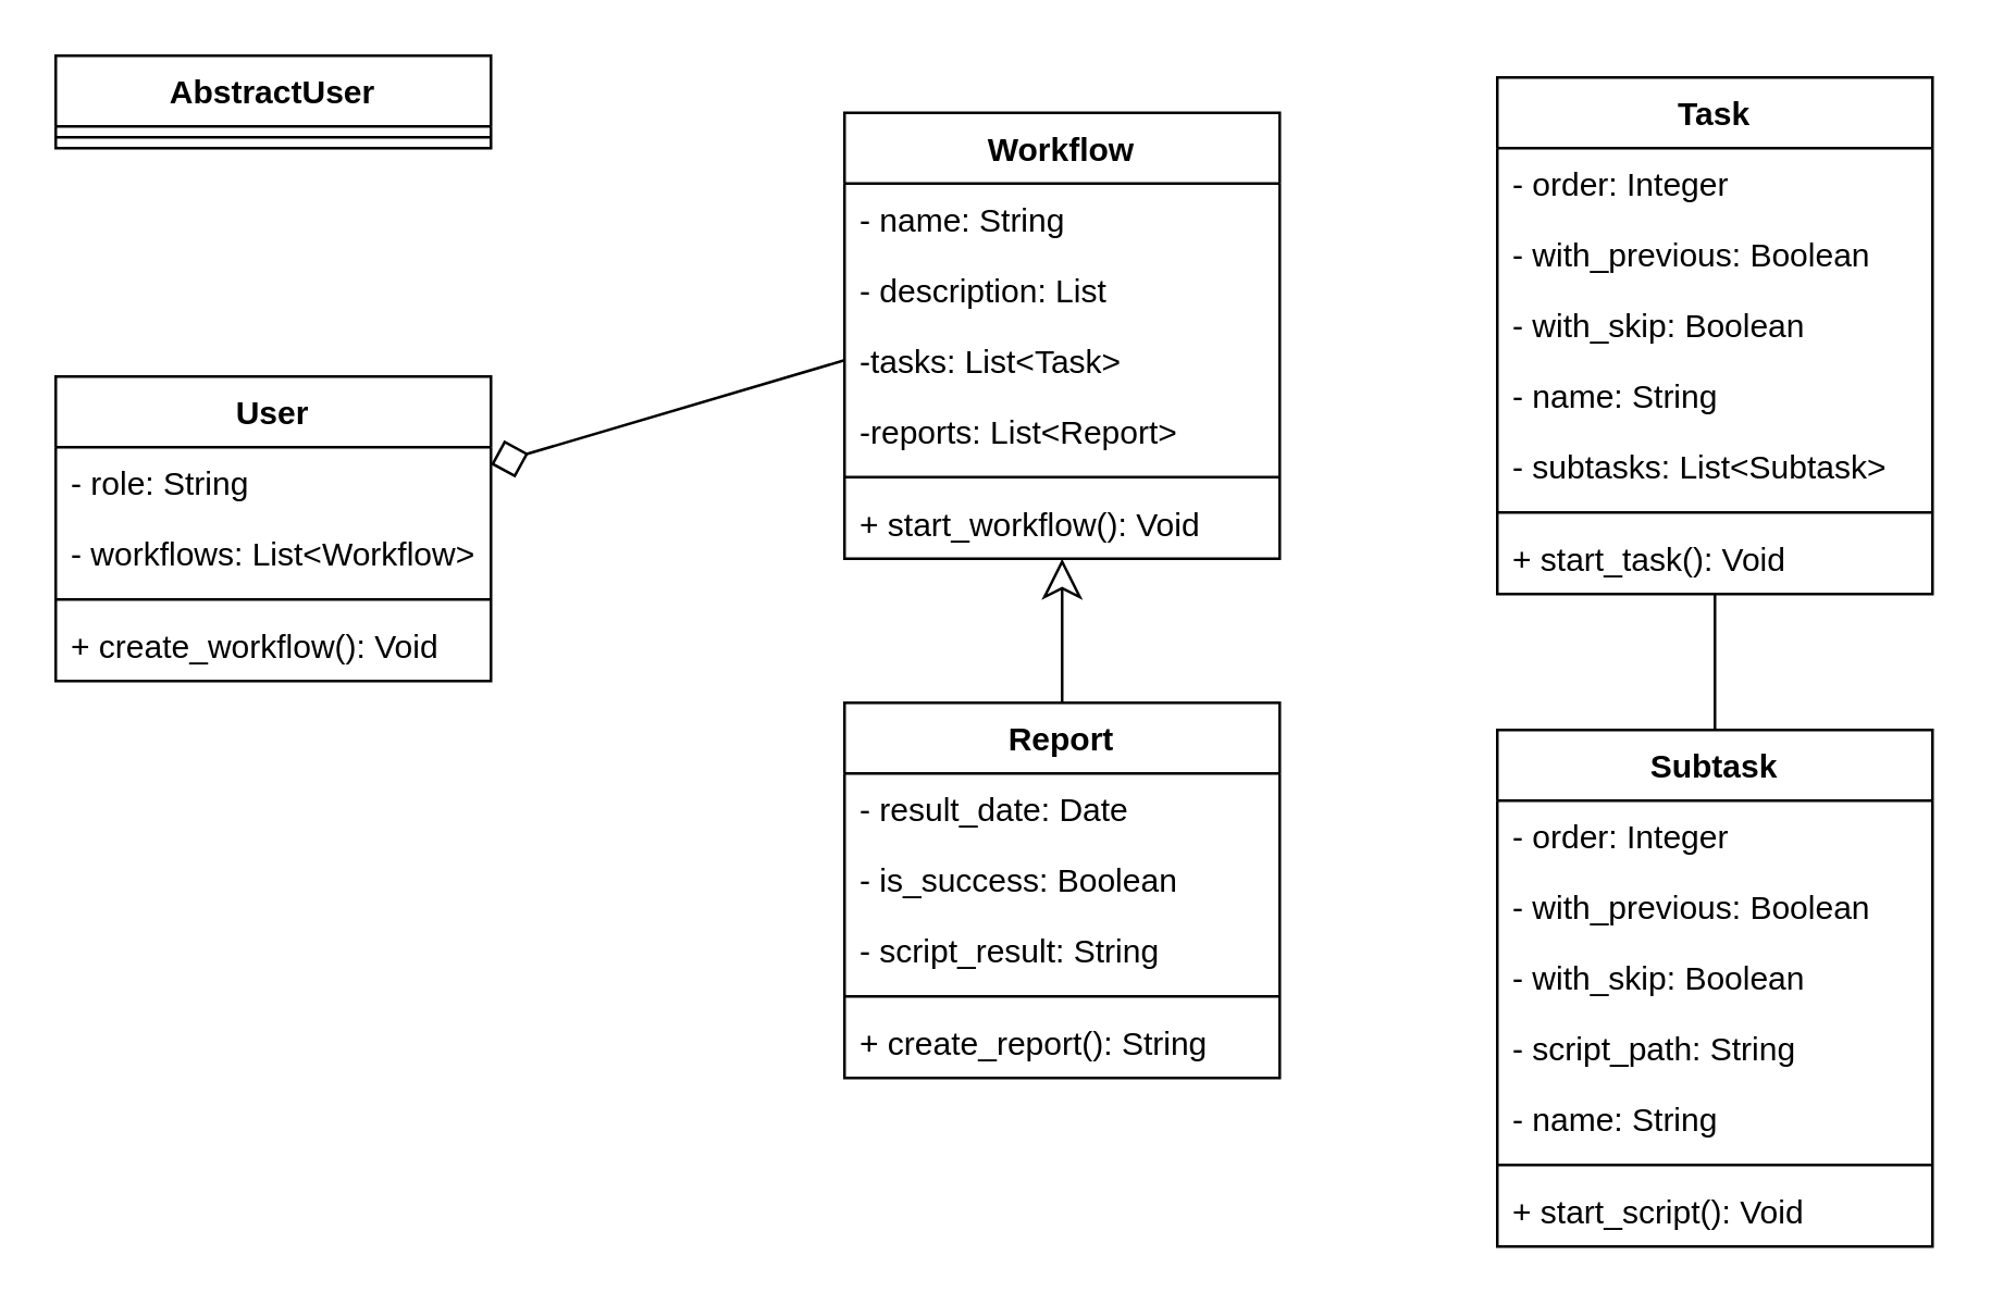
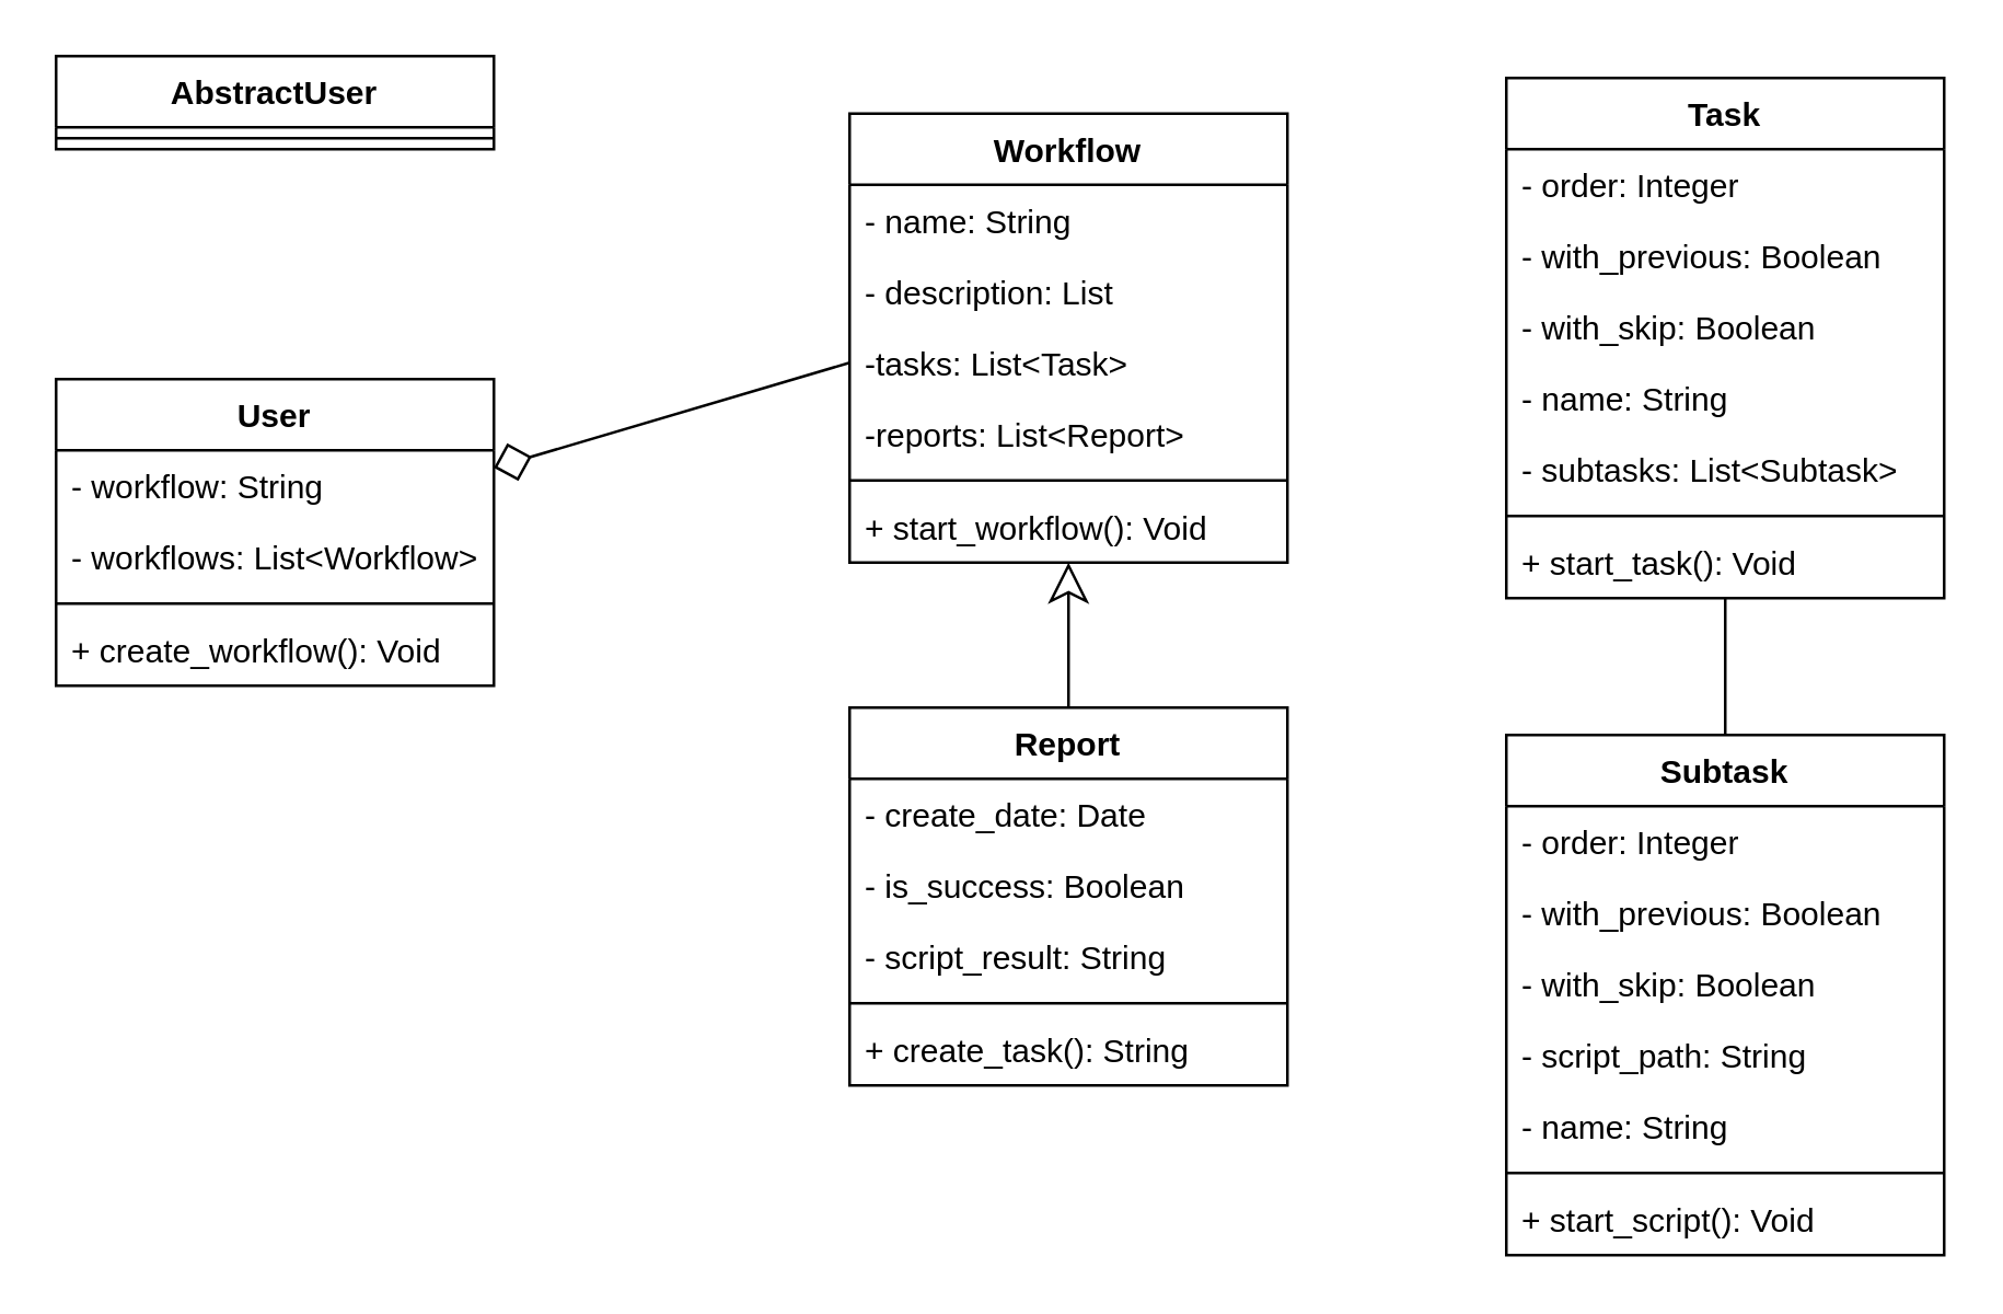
- <mxCell id="27" value="- role: String" style="text;strokeColor=none;fillColor=none;align=left;verticalAlign=top;spacingLeft=4;spacingRight=4;overflow=hidden;rotatable=0;points=[[0,0.5],[1,0.5]];portConstraint=eastwest;" vertex="1" parent="26"><mxGeometry y="26" width="160" height="26" as="geometry" /></mxCell>
+ <mxCell id="27" value="- workflow: String" style="text;strokeColor=none;fillColor=none;align=left;verticalAlign=top;spacingLeft=4;spacingRight=4;overflow=hidden;rotatable=0;points=[[0,0.5],[1,0.5]];portConstraint=eastwest;" vertex="1" parent="26"><mxGeometry y="26" width="160" height="26" as="geometry" /></mxCell>
- <mxCell id="21" value="- result_date: Date" style="text;strokeColor=none;fillColor=none;align=left;verticalAlign=top;spacingLeft=4;spacingRight=4;overflow=hidden;rotatable=0;points=[[0,0.5],[1,0.5]];portConstraint=eastwest;" vertex="1" parent="20"><mxGeometry y="26" width="160" height="26" as="geometry" /></mxCell>
+ <mxCell id="21" value="- create_date: Date" style="text;strokeColor=none;fillColor=none;align=left;verticalAlign=top;spacingLeft=4;spacingRight=4;overflow=hidden;rotatable=0;points=[[0,0.5],[1,0.5]];portConstraint=eastwest;" vertex="1" parent="20"><mxGeometry y="26" width="160" height="26" as="geometry" /></mxCell>
- <mxCell id="25" value="+ create_report(): String" style="text;strokeColor=none;fillColor=none;align=left;verticalAlign=top;spacingLeft=4;spacingRight=4;overflow=hidden;rotatable=0;points=[[0,0.5],[1,0.5]];portConstraint=eastwest;" vertex="1" parent="20"><mxGeometry y="112" width="160" height="26" as="geometry" /></mxCell>
+ <mxCell id="25" value="+ create_task(): String" style="text;strokeColor=none;fillColor=none;align=left;verticalAlign=top;spacingLeft=4;spacingRight=4;overflow=hidden;rotatable=0;points=[[0,0.5],[1,0.5]];portConstraint=eastwest;" vertex="1" parent="20"><mxGeometry y="112" width="160" height="26" as="geometry" /></mxCell>
